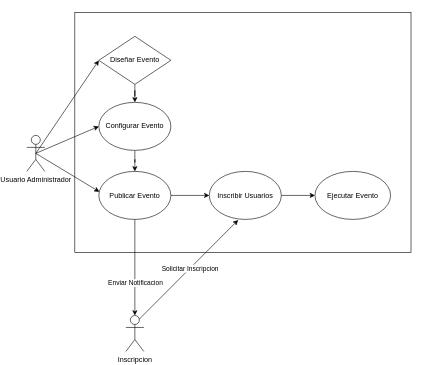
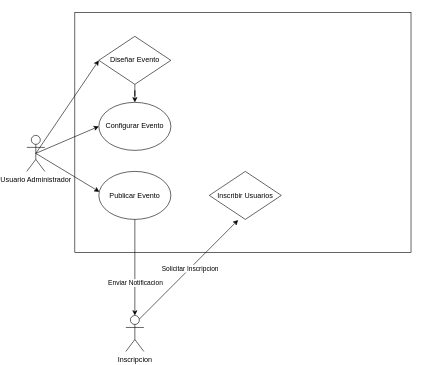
- <mxCell id="6" style="edgeStyle=orthogonalEdgeStyle;rounded=0;orthogonalLoop=1;jettySize=auto;html=1;entryX=0.5;entryY=0;entryDx=0;entryDy=0;" edge="1" parent="1" source="7" target="12"><mxGeometry relative="1" as="geometry" /></mxCell>
- <mxCell id="11" style="edgeStyle=orthogonalEdgeStyle;rounded=0;orthogonalLoop=1;jettySize=auto;html=1;entryX=0;entryY=0.5;entryDx=0;entryDy=0;" edge="1" parent="1" source="12" target="15"><mxGeometry relative="1" as="geometry" /></mxCell>
- <mxCell id="15" value="Inscribir Usuarios" style="ellipse;whiteSpace=wrap;html=1;" vertex="1" parent="1"><mxGeometry x="324" y="285" width="120" height="80" as="geometry" /></mxCell>
+ <mxCell id="15" value="Inscribir Usuarios" style="rhombus;whiteSpace=wrap;html=1;" vertex="1" parent="1"><mxGeometry x="324" y="285" width="120" height="80" as="geometry" /></mxCell>
- <mxCell id="14" style="edgeStyle=orthogonalEdgeStyle;rounded=0;orthogonalLoop=1;jettySize=auto;html=1;entryX=0;entryY=0.5;entryDx=0;entryDy=0;" edge="1" parent="1" source="15" target="20"><mxGeometry relative="1" as="geometry" /></mxCell>
- <mxCell id="20" value="Ejecutar Evento" style="ellipse;whiteSpace=wrap;html=1;" vertex="1" parent="1"><mxGeometry x="500" y="285" width="126" height="80" as="geometry" /></mxCell>
